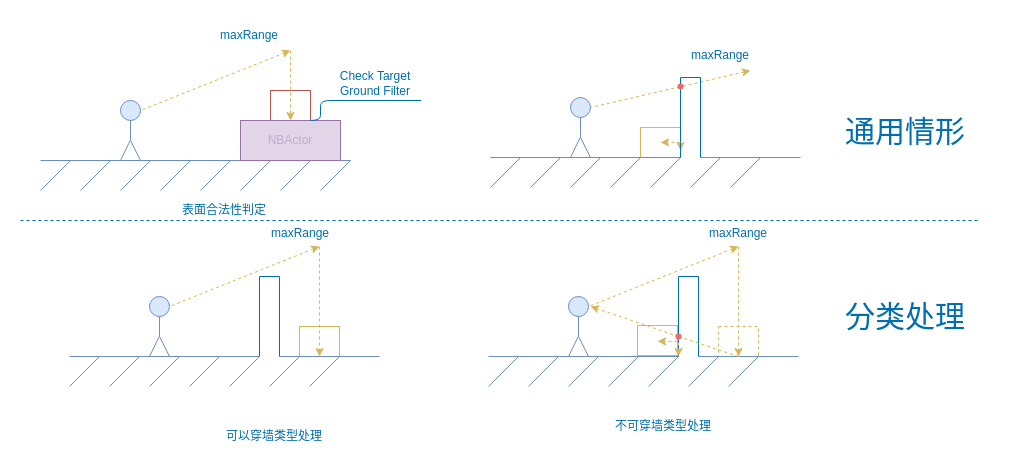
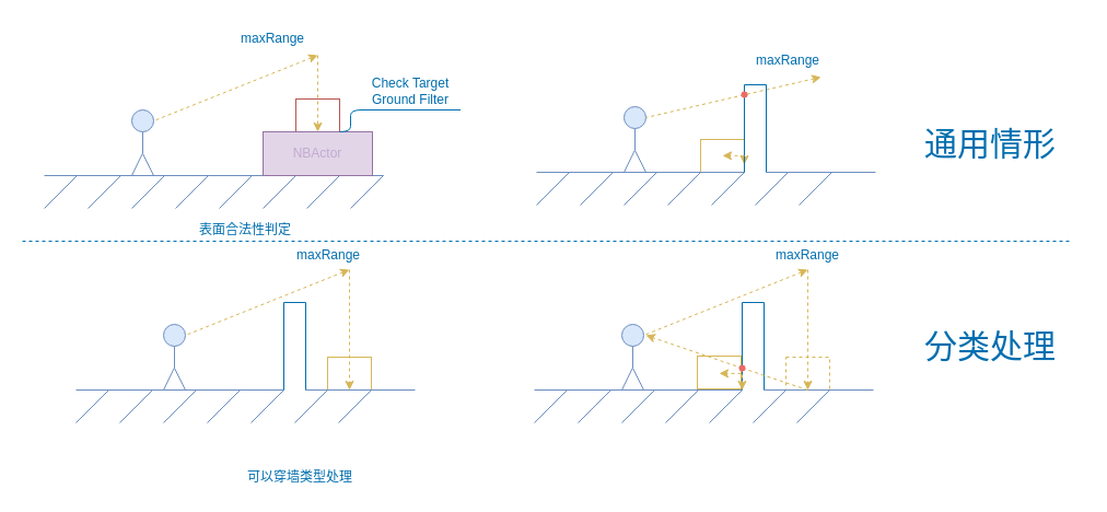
- <mxCell id="85" value="不可穿墙类型处理" style="text;html=1;strokeColor=none;fillColor=none;align=center;verticalAlign=middle;whiteSpace=wrap;rounded=0;fontColor=#006EAF;" vertex="1" parent="1"><mxGeometry x="608" y="416" width="110" height="20" as="geometry" /></mxCell>
